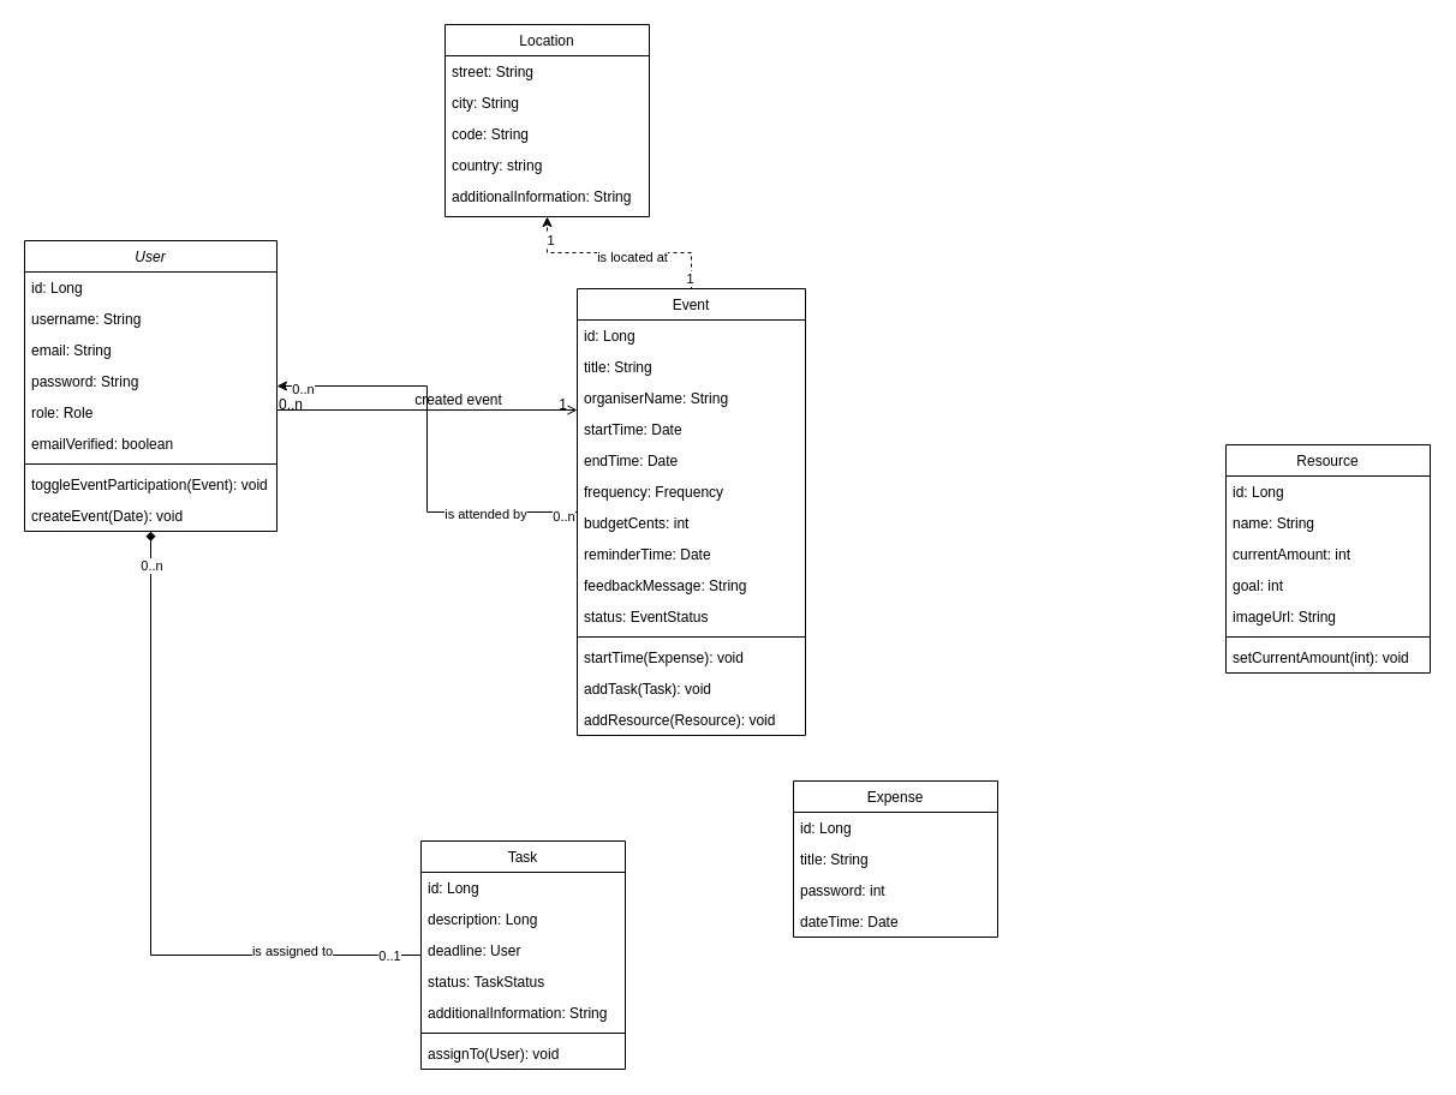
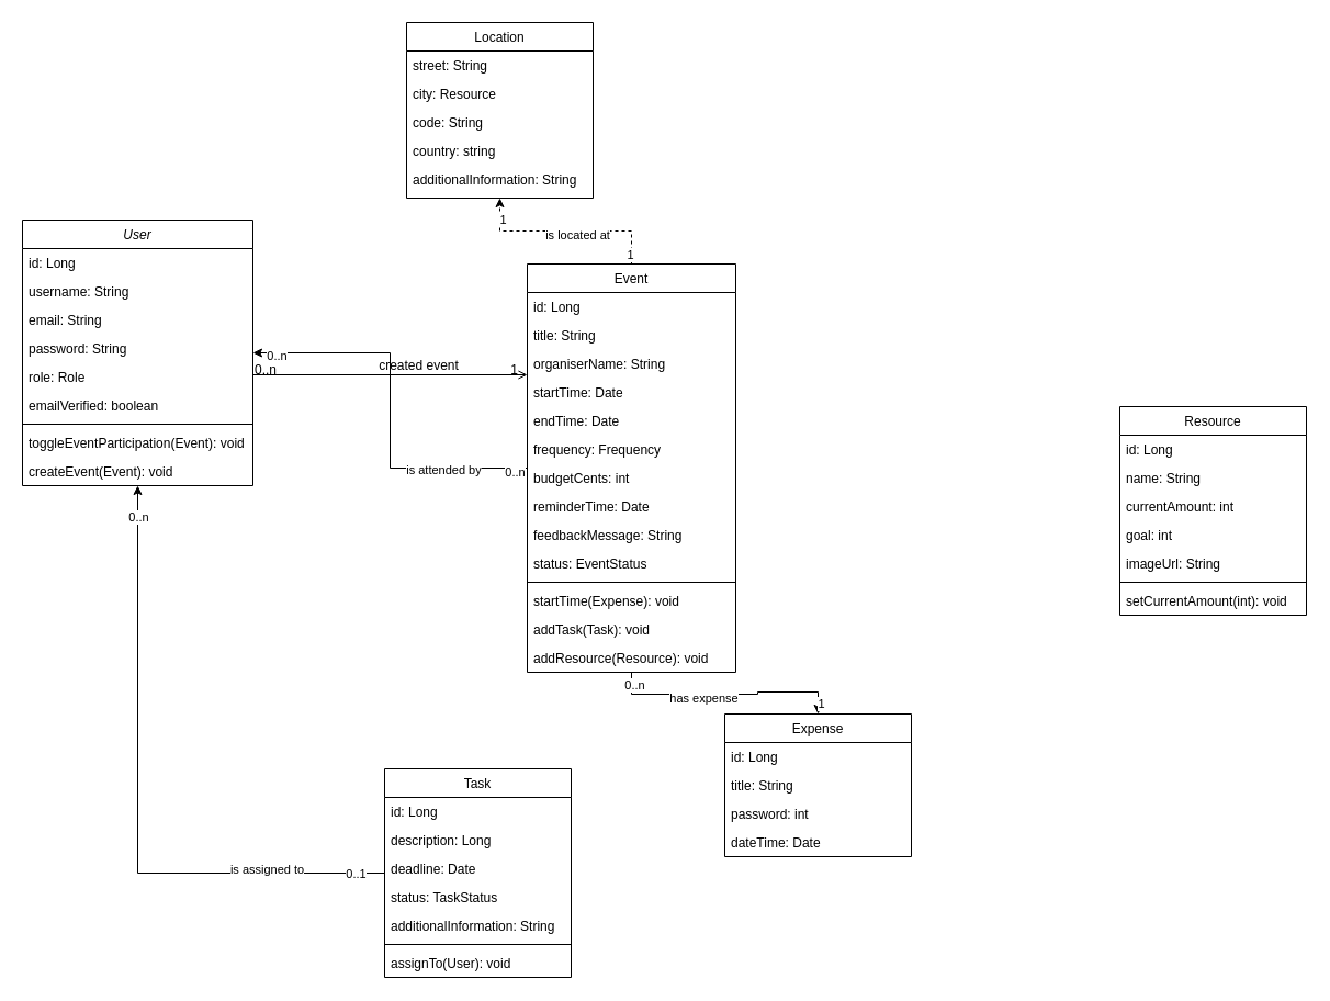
- <mxCell id="45" value="city: String" style="text;align=left;verticalAlign=top;spacingLeft=4;spacingRight=4;overflow=hidden;rotatable=0;points=[[0,0.5],[1,0.5]];portConstraint=eastwest;rounded=0;shadow=0;html=0;" vertex="1" parent="43"><mxGeometry y="52" width="170" height="26" as="geometry" /></mxCell>
+ <mxCell id="45" value="city: Resource" style="text;align=left;verticalAlign=top;spacingLeft=4;spacingRight=4;overflow=hidden;rotatable=0;points=[[0,0.5],[1,0.5]];portConstraint=eastwest;rounded=0;shadow=0;html=0;" vertex="1" parent="43"><mxGeometry y="52" width="170" height="26" as="geometry" /></mxCell>
- <mxCell id="11" value="createEvent(Date): void" style="text;align=left;verticalAlign=top;spacingLeft=4;spacingRight=4;overflow=hidden;rotatable=0;points=[[0,0.5],[1,0.5]];portConstraint=eastwest;rounded=0;shadow=0;html=0;" vertex="1" parent="2"><mxGeometry y="216" width="210" height="26" as="geometry" /></mxCell>
+ <mxCell id="11" value="createEvent(Event): void" style="text;align=left;verticalAlign=top;spacingLeft=4;spacingRight=4;overflow=hidden;rotatable=0;points=[[0,0.5],[1,0.5]];portConstraint=eastwest;rounded=0;shadow=0;html=0;" vertex="1" parent="2"><mxGeometry y="216" width="210" height="26" as="geometry" /></mxCell>
- <mxCell id="62" style="edgeStyle=orthogonalEdgeStyle;rounded=0;orthogonalLoop=1;jettySize=auto;html=1;endArrow=diamond;" edge="1" parent="1" source="66" target="2"><mxGeometry relative="1" as="geometry" /></mxCell>
+ <mxCell id="62" style="edgeStyle=orthogonalEdgeStyle;rounded=0;orthogonalLoop=1;jettySize=auto;html=1;" edge="1" parent="1" source="66" target="2"><mxGeometry relative="1" as="geometry" /></mxCell>
+ <mxCell id="16" style="edgeStyle=orthogonalEdgeStyle;rounded=0;orthogonalLoop=1;jettySize=auto;html=1;" edge="1" parent="1" source="24" target="57"><mxGeometry relative="1" as="geometry" /></mxCell>
+ <mxCell id="17" value="0..n" style="edgeLabel;html=1;align=center;verticalAlign=middle;resizable=0;points=[];" vertex="1" connectable="0" parent="16"><mxGeometry x="-0.897" y="2" relative="1" as="geometry"><mxPoint as="offset" /></mxGeometry></mxCell>
+ <mxCell id="18" value="has expense" style="edgeLabel;html=1;align=center;verticalAlign=middle;resizable=0;points=[];" vertex="1" connectable="0" parent="16"><mxGeometry x="-0.198" y="-3" relative="1" as="geometry"><mxPoint as="offset" /></mxGeometry></mxCell>
+ <mxCell id="19" value="1" style="edgeLabel;html=1;align=center;verticalAlign=middle;resizable=0;points=[];" vertex="1" connectable="0" parent="16"><mxGeometry x="0.903" y="2" relative="1" as="geometry"><mxPoint as="offset" /></mxGeometry></mxCell>
- <mxCell id="69" value="deadline: User" style="text;align=left;verticalAlign=top;spacingLeft=4;spacingRight=4;overflow=hidden;rotatable=0;points=[[0,0.5],[1,0.5]];portConstraint=eastwest;rounded=0;shadow=0;html=0;" vertex="1" parent="66"><mxGeometry y="78" width="170" height="26" as="geometry" /></mxCell>
+ <mxCell id="69" value="deadline: Date" style="text;align=left;verticalAlign=top;spacingLeft=4;spacingRight=4;overflow=hidden;rotatable=0;points=[[0,0.5],[1,0.5]];portConstraint=eastwest;rounded=0;shadow=0;html=0;" vertex="1" parent="66"><mxGeometry y="78" width="170" height="26" as="geometry" /></mxCell>
